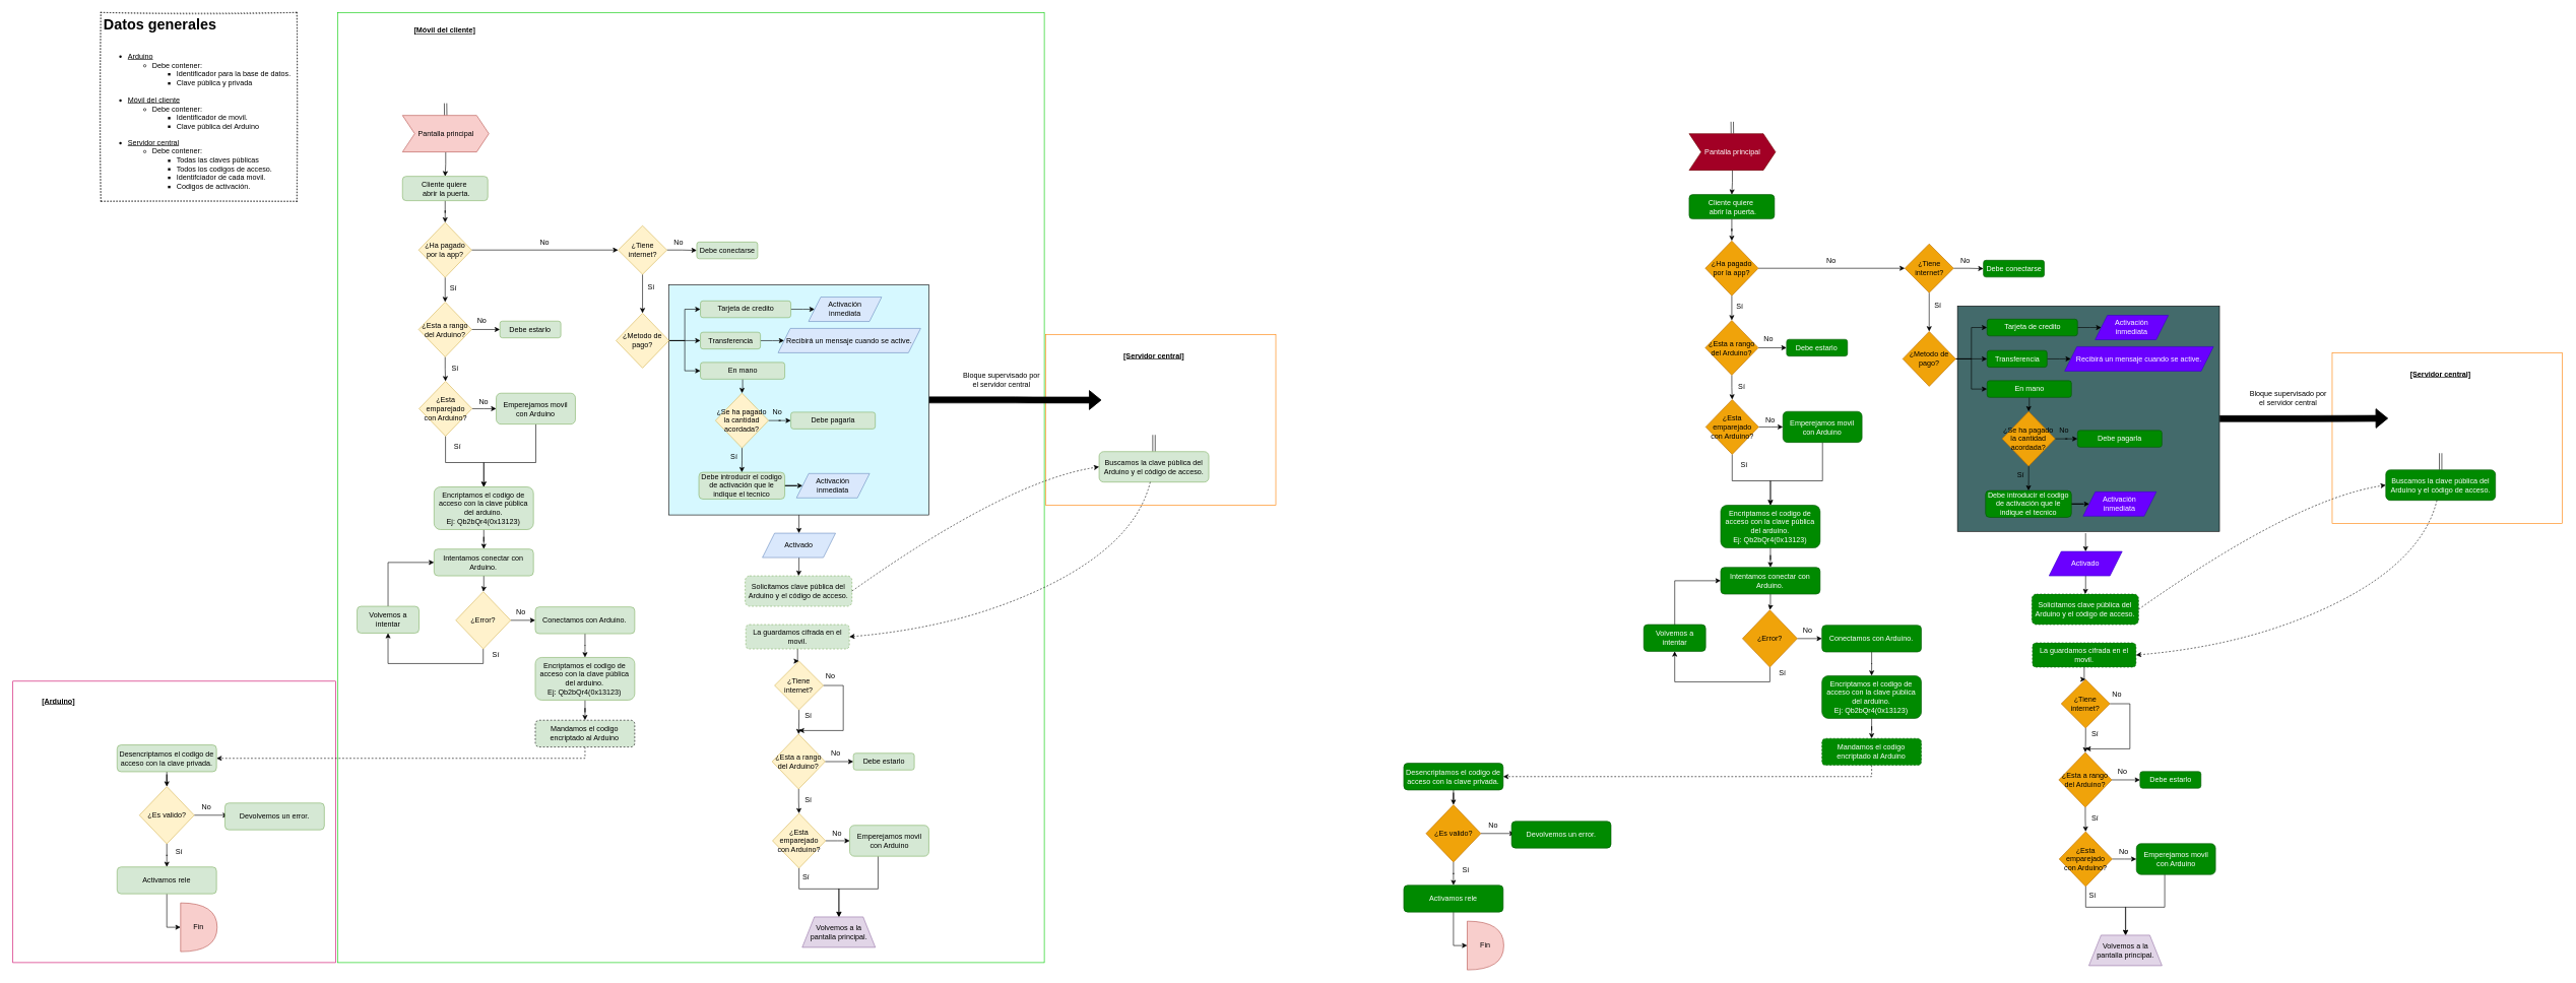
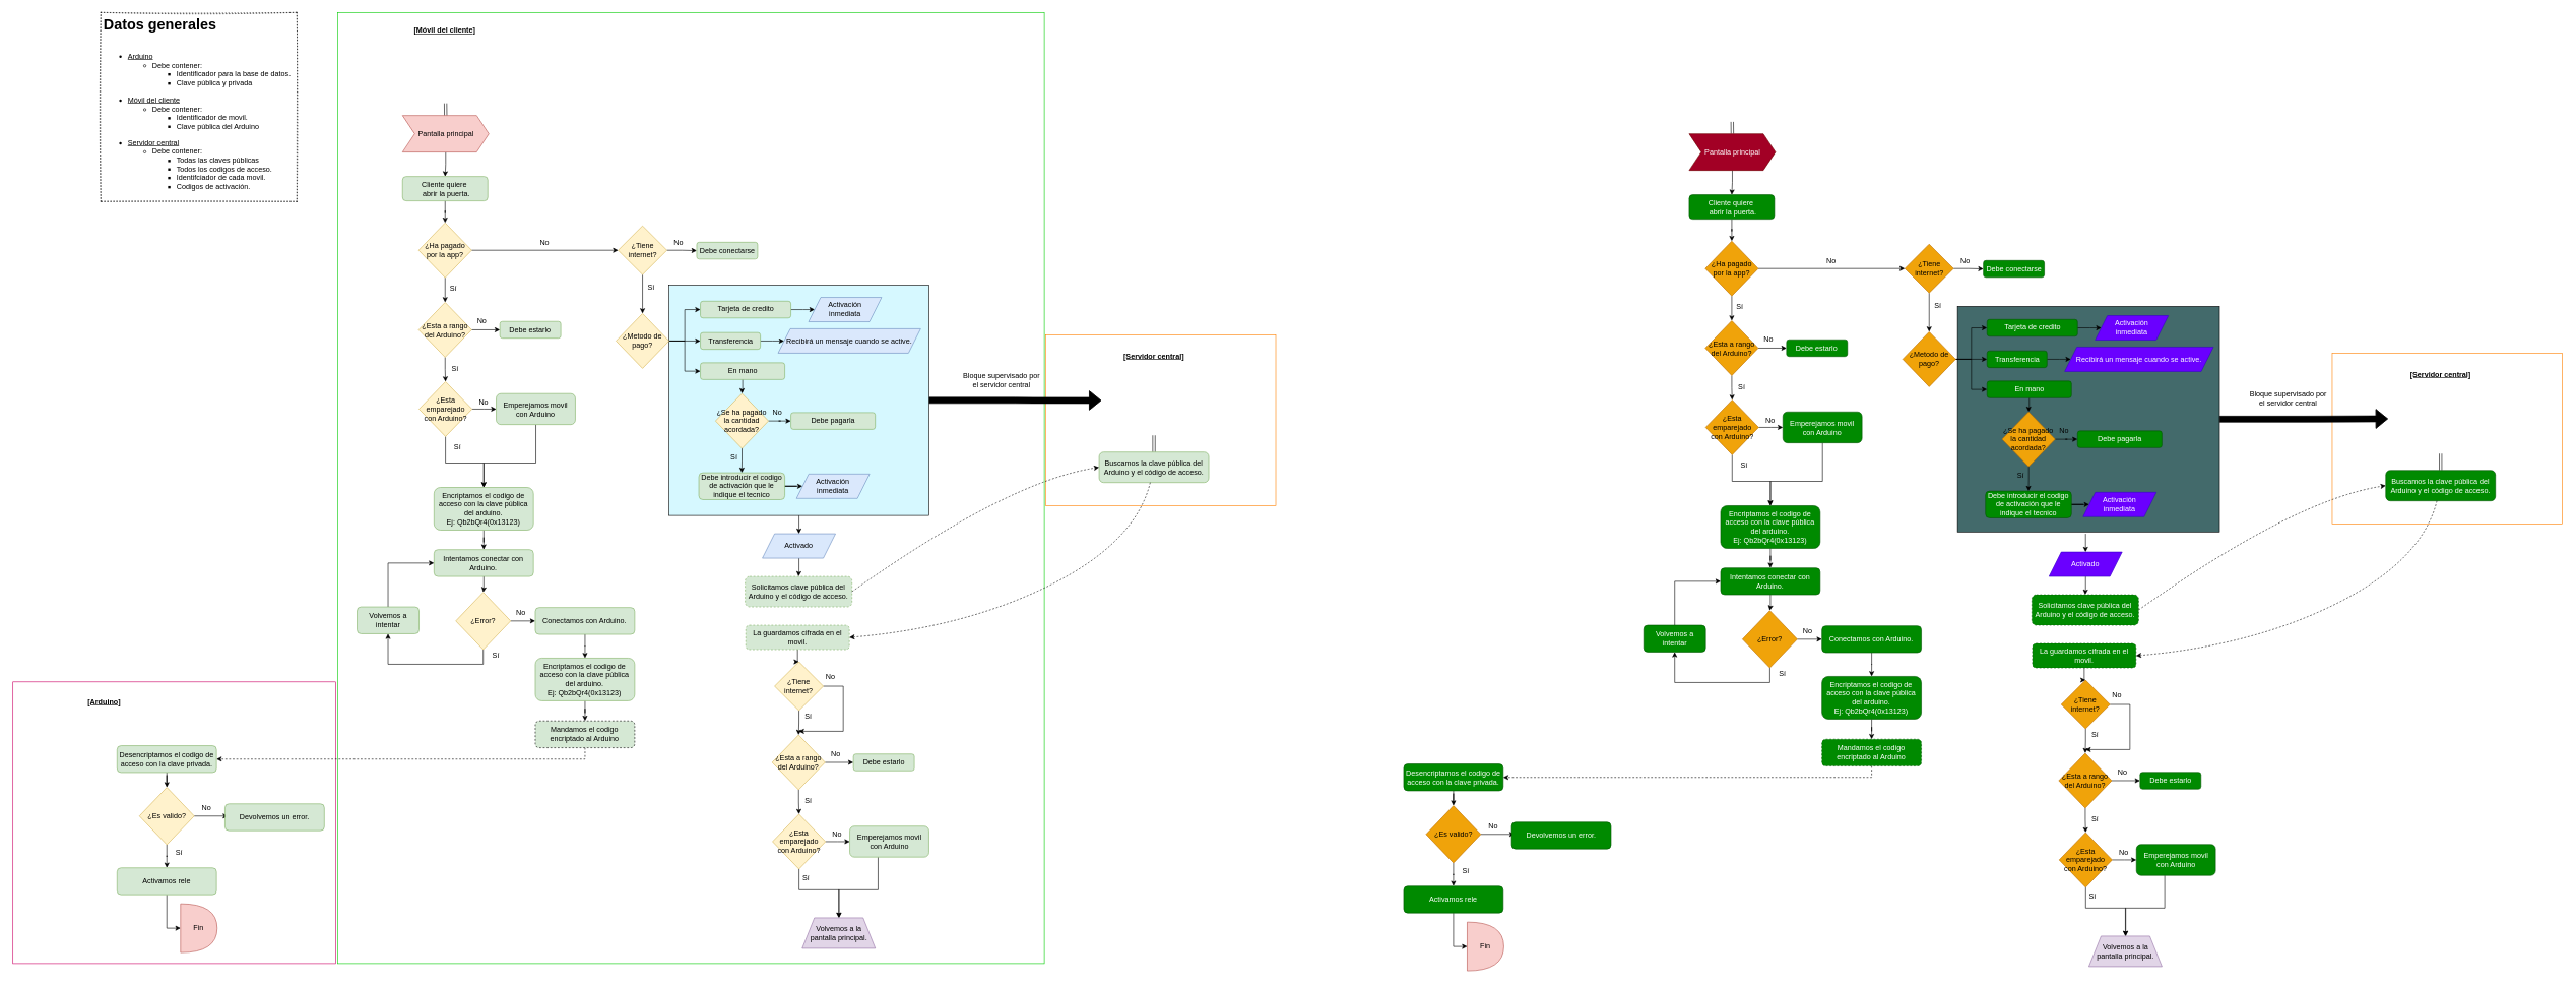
- <mxCell id="56" value="&lt;b&gt;&lt;u&gt;[Arduino]&lt;/u&gt;&lt;/b&gt;" style="text;html=1;strokeColor=none;fillColor=none;align=center;verticalAlign=middle;whiteSpace=wrap;rounded=0;" parent="1" vertex="1"><mxGeometry x="34.99" y="1135.52" width="120" height="30" as="geometry" /></mxCell>
+ <mxCell id="56" value="&lt;b&gt;&lt;u&gt;[Arduino]&lt;/u&gt;&lt;/b&gt;" style="text;html=1;strokeColor=none;fillColor=none;align=center;verticalAlign=middle;whiteSpace=wrap;rounded=0;" parent="1" vertex="1"><mxGeometry x="109.99" y="1135.52" width="120" height="30" as="geometry" /></mxCell>
